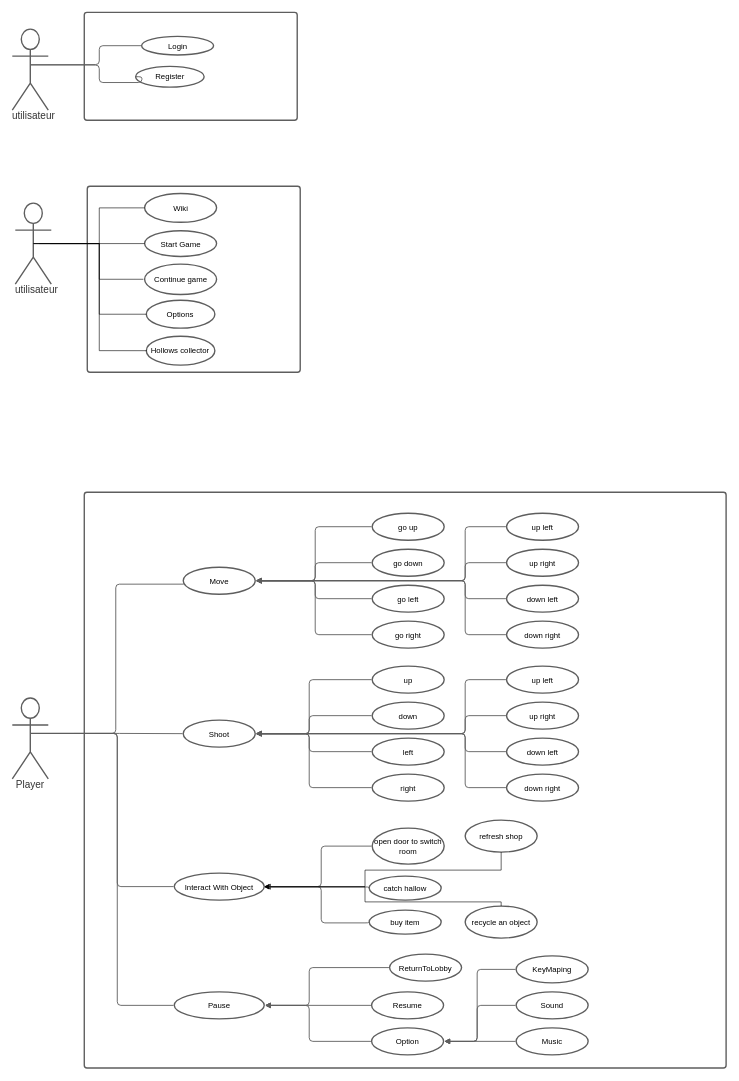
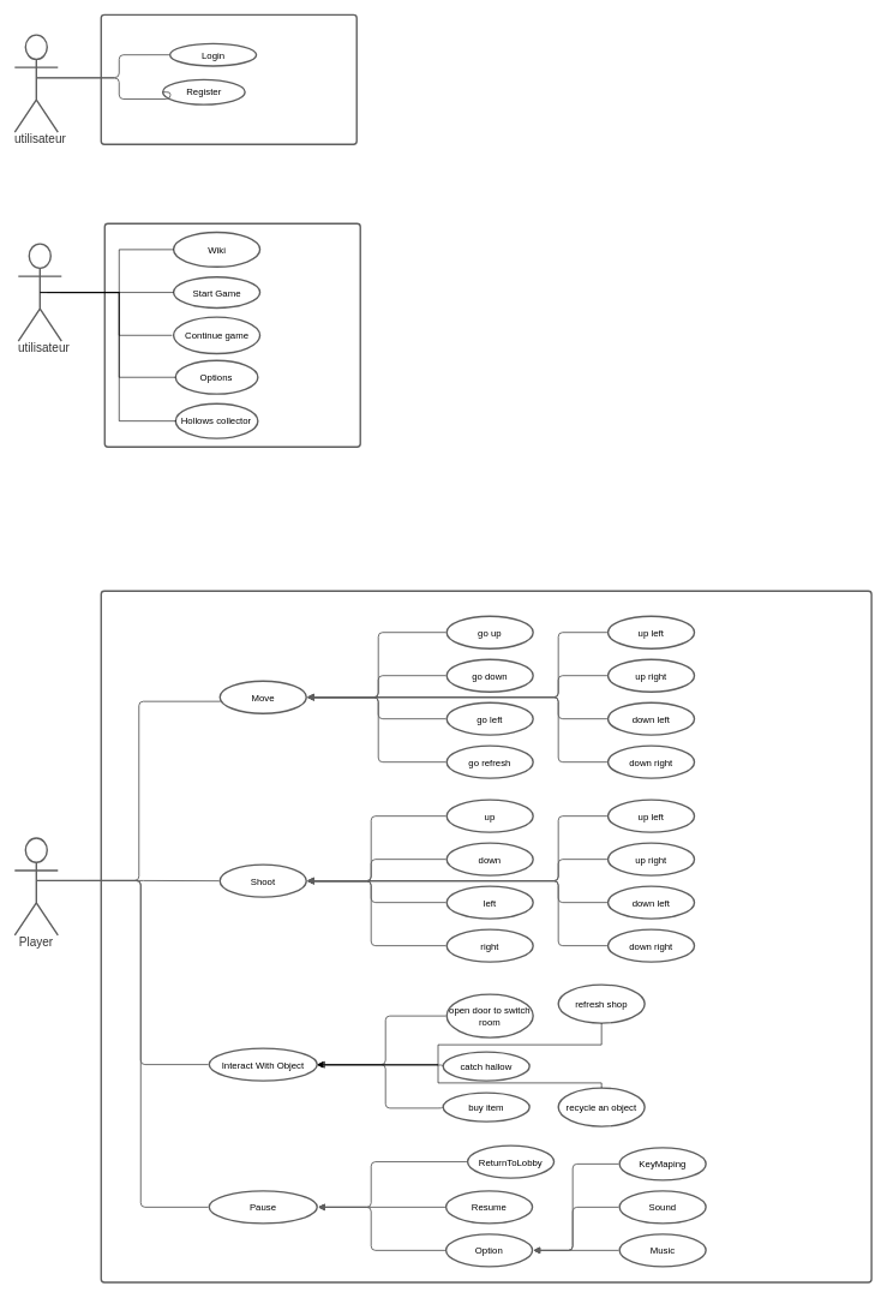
- <mxCell id="13" value="go right" style="html=1;overflow=block;blockSpacing=1;whiteSpace=wrap;ellipse;whiteSpace=wrap;fontSize=13;spacing=3.8;strokeColor=#5e5e5e;strokeOpacity=100;rounded=1;absoluteArcSize=1;arcSize=9;strokeWidth=2.3;" parent="1" vertex="1"><mxGeometry x="620" y="1035" width="120" height="45" as="geometry" /></mxCell>
+ <mxCell id="13" value="go refresh" style="html=1;overflow=block;blockSpacing=1;whiteSpace=wrap;ellipse;whiteSpace=wrap;fontSize=13;spacing=3.8;strokeColor=#5e5e5e;strokeOpacity=100;rounded=1;absoluteArcSize=1;arcSize=9;strokeWidth=2.3;" parent="1" vertex="1"><mxGeometry x="620" y="1035" width="120" height="45" as="geometry" /></mxCell>
